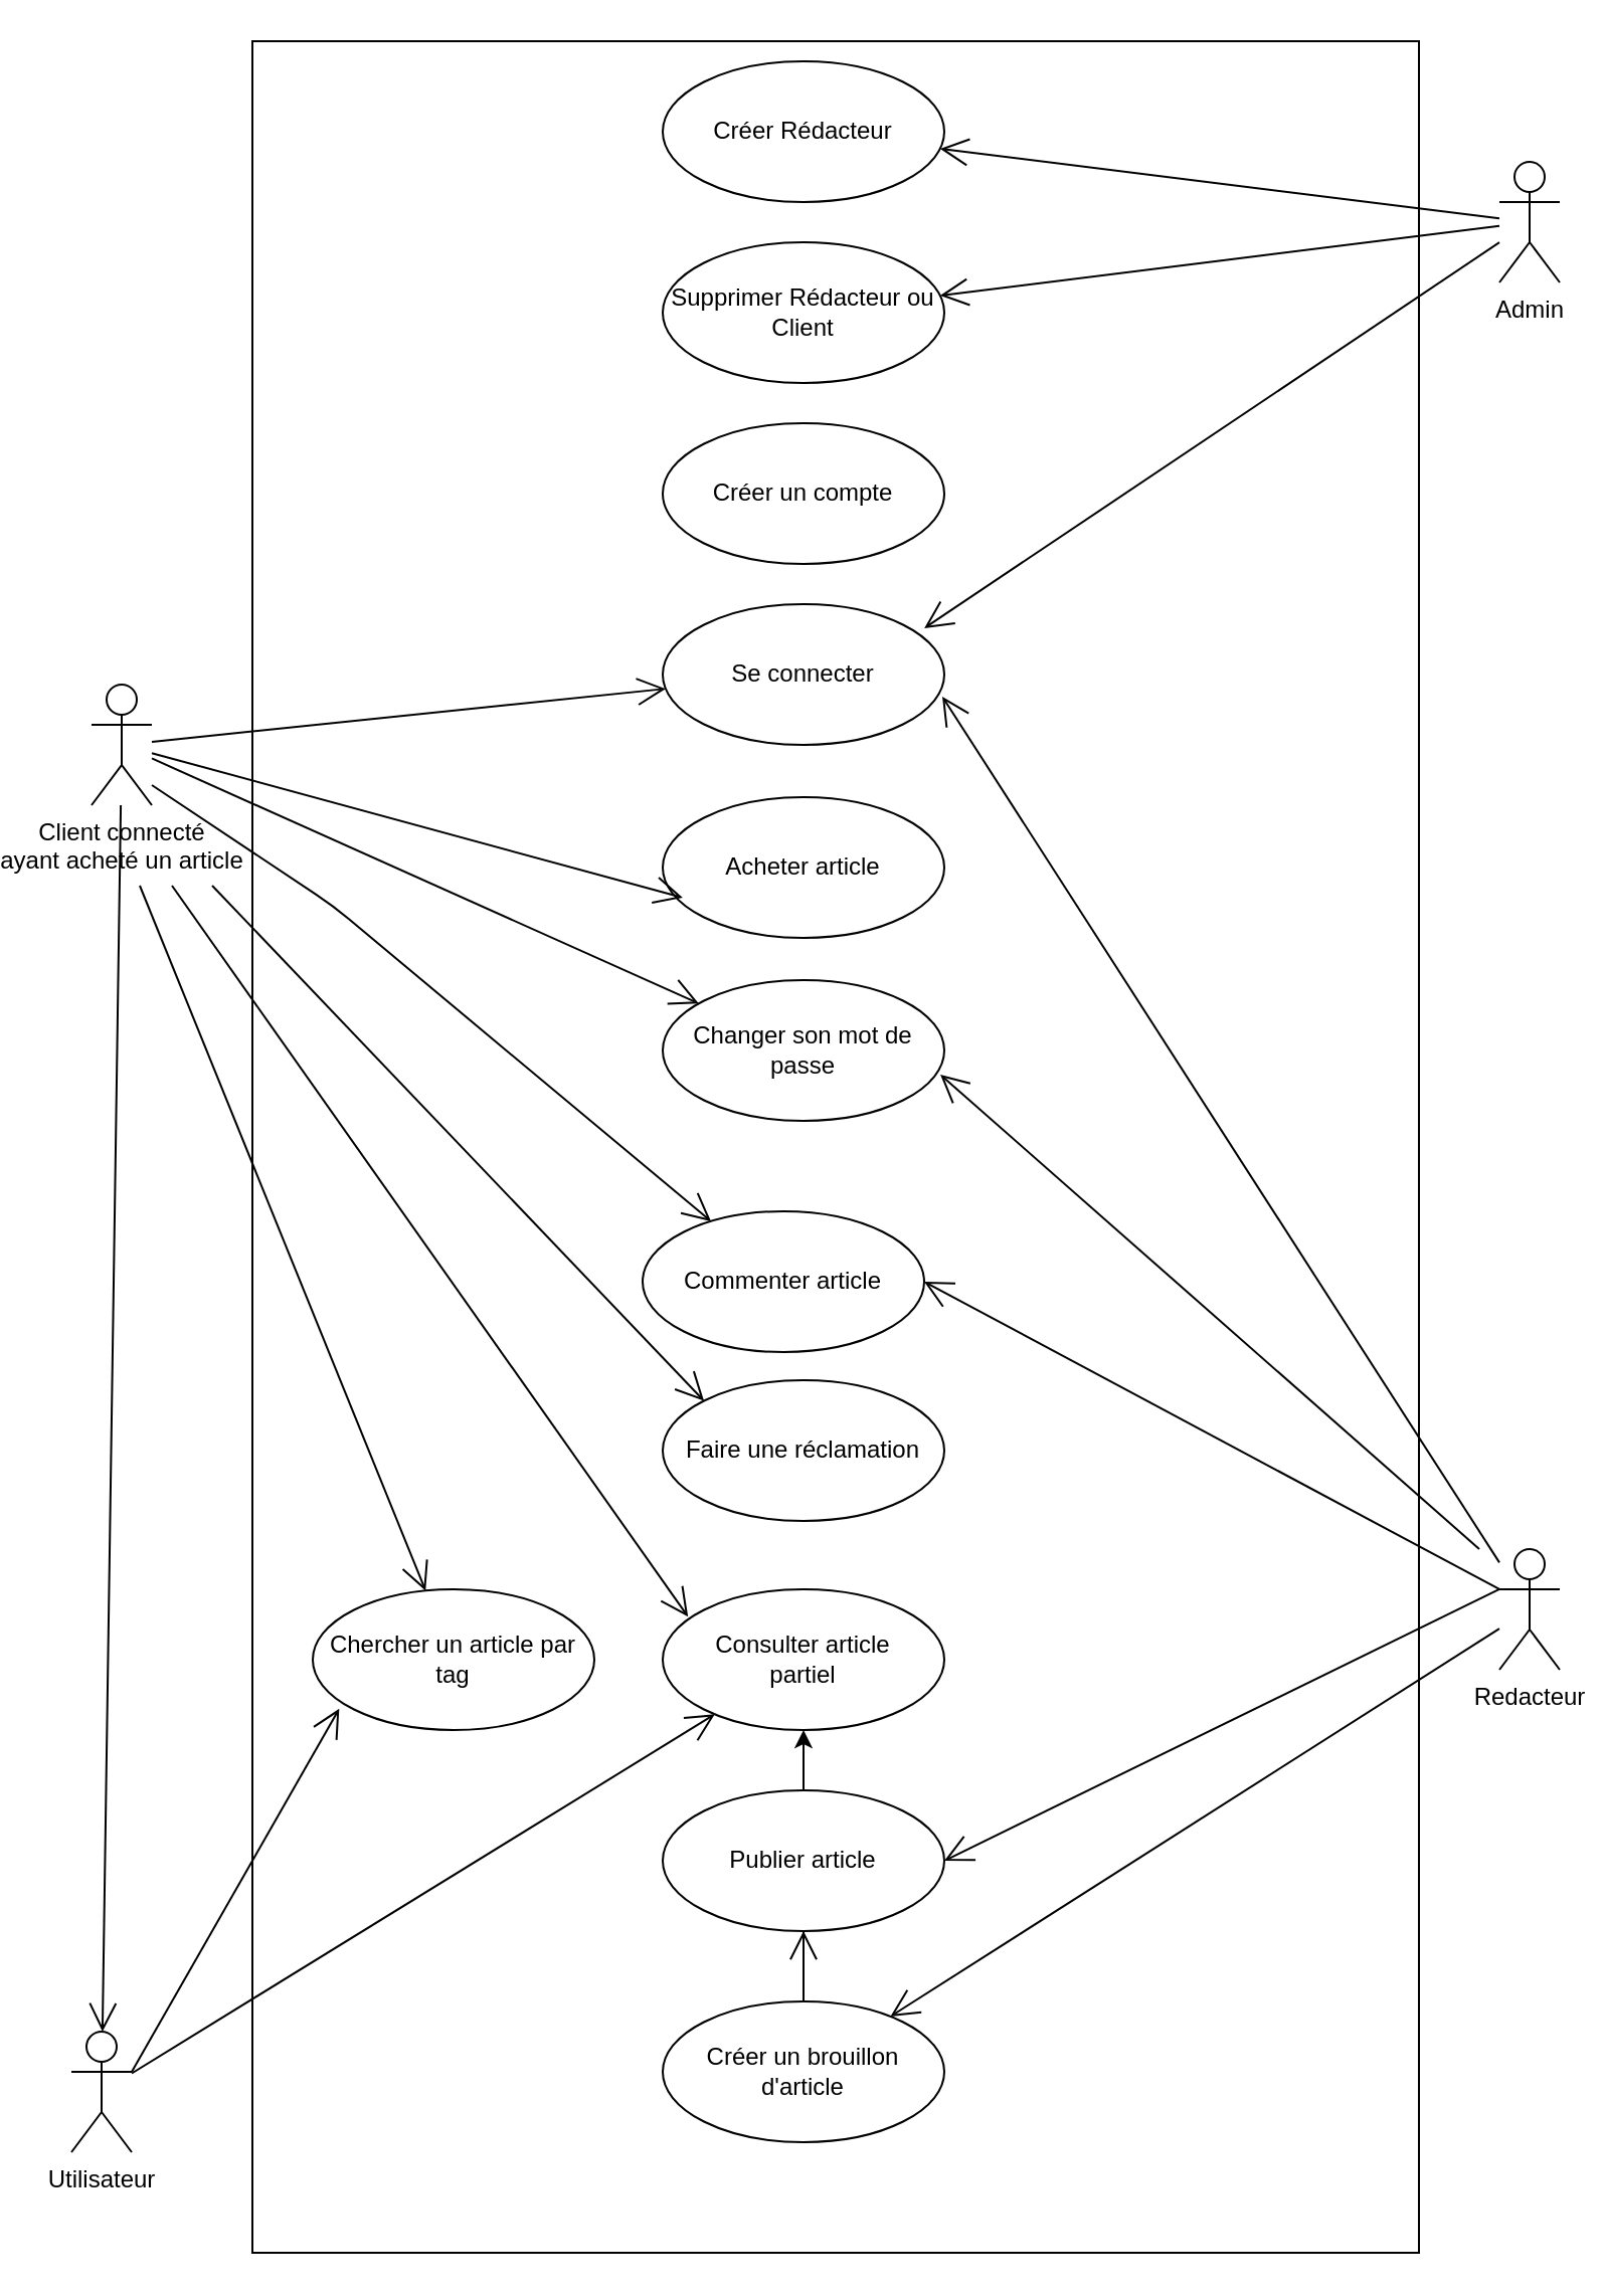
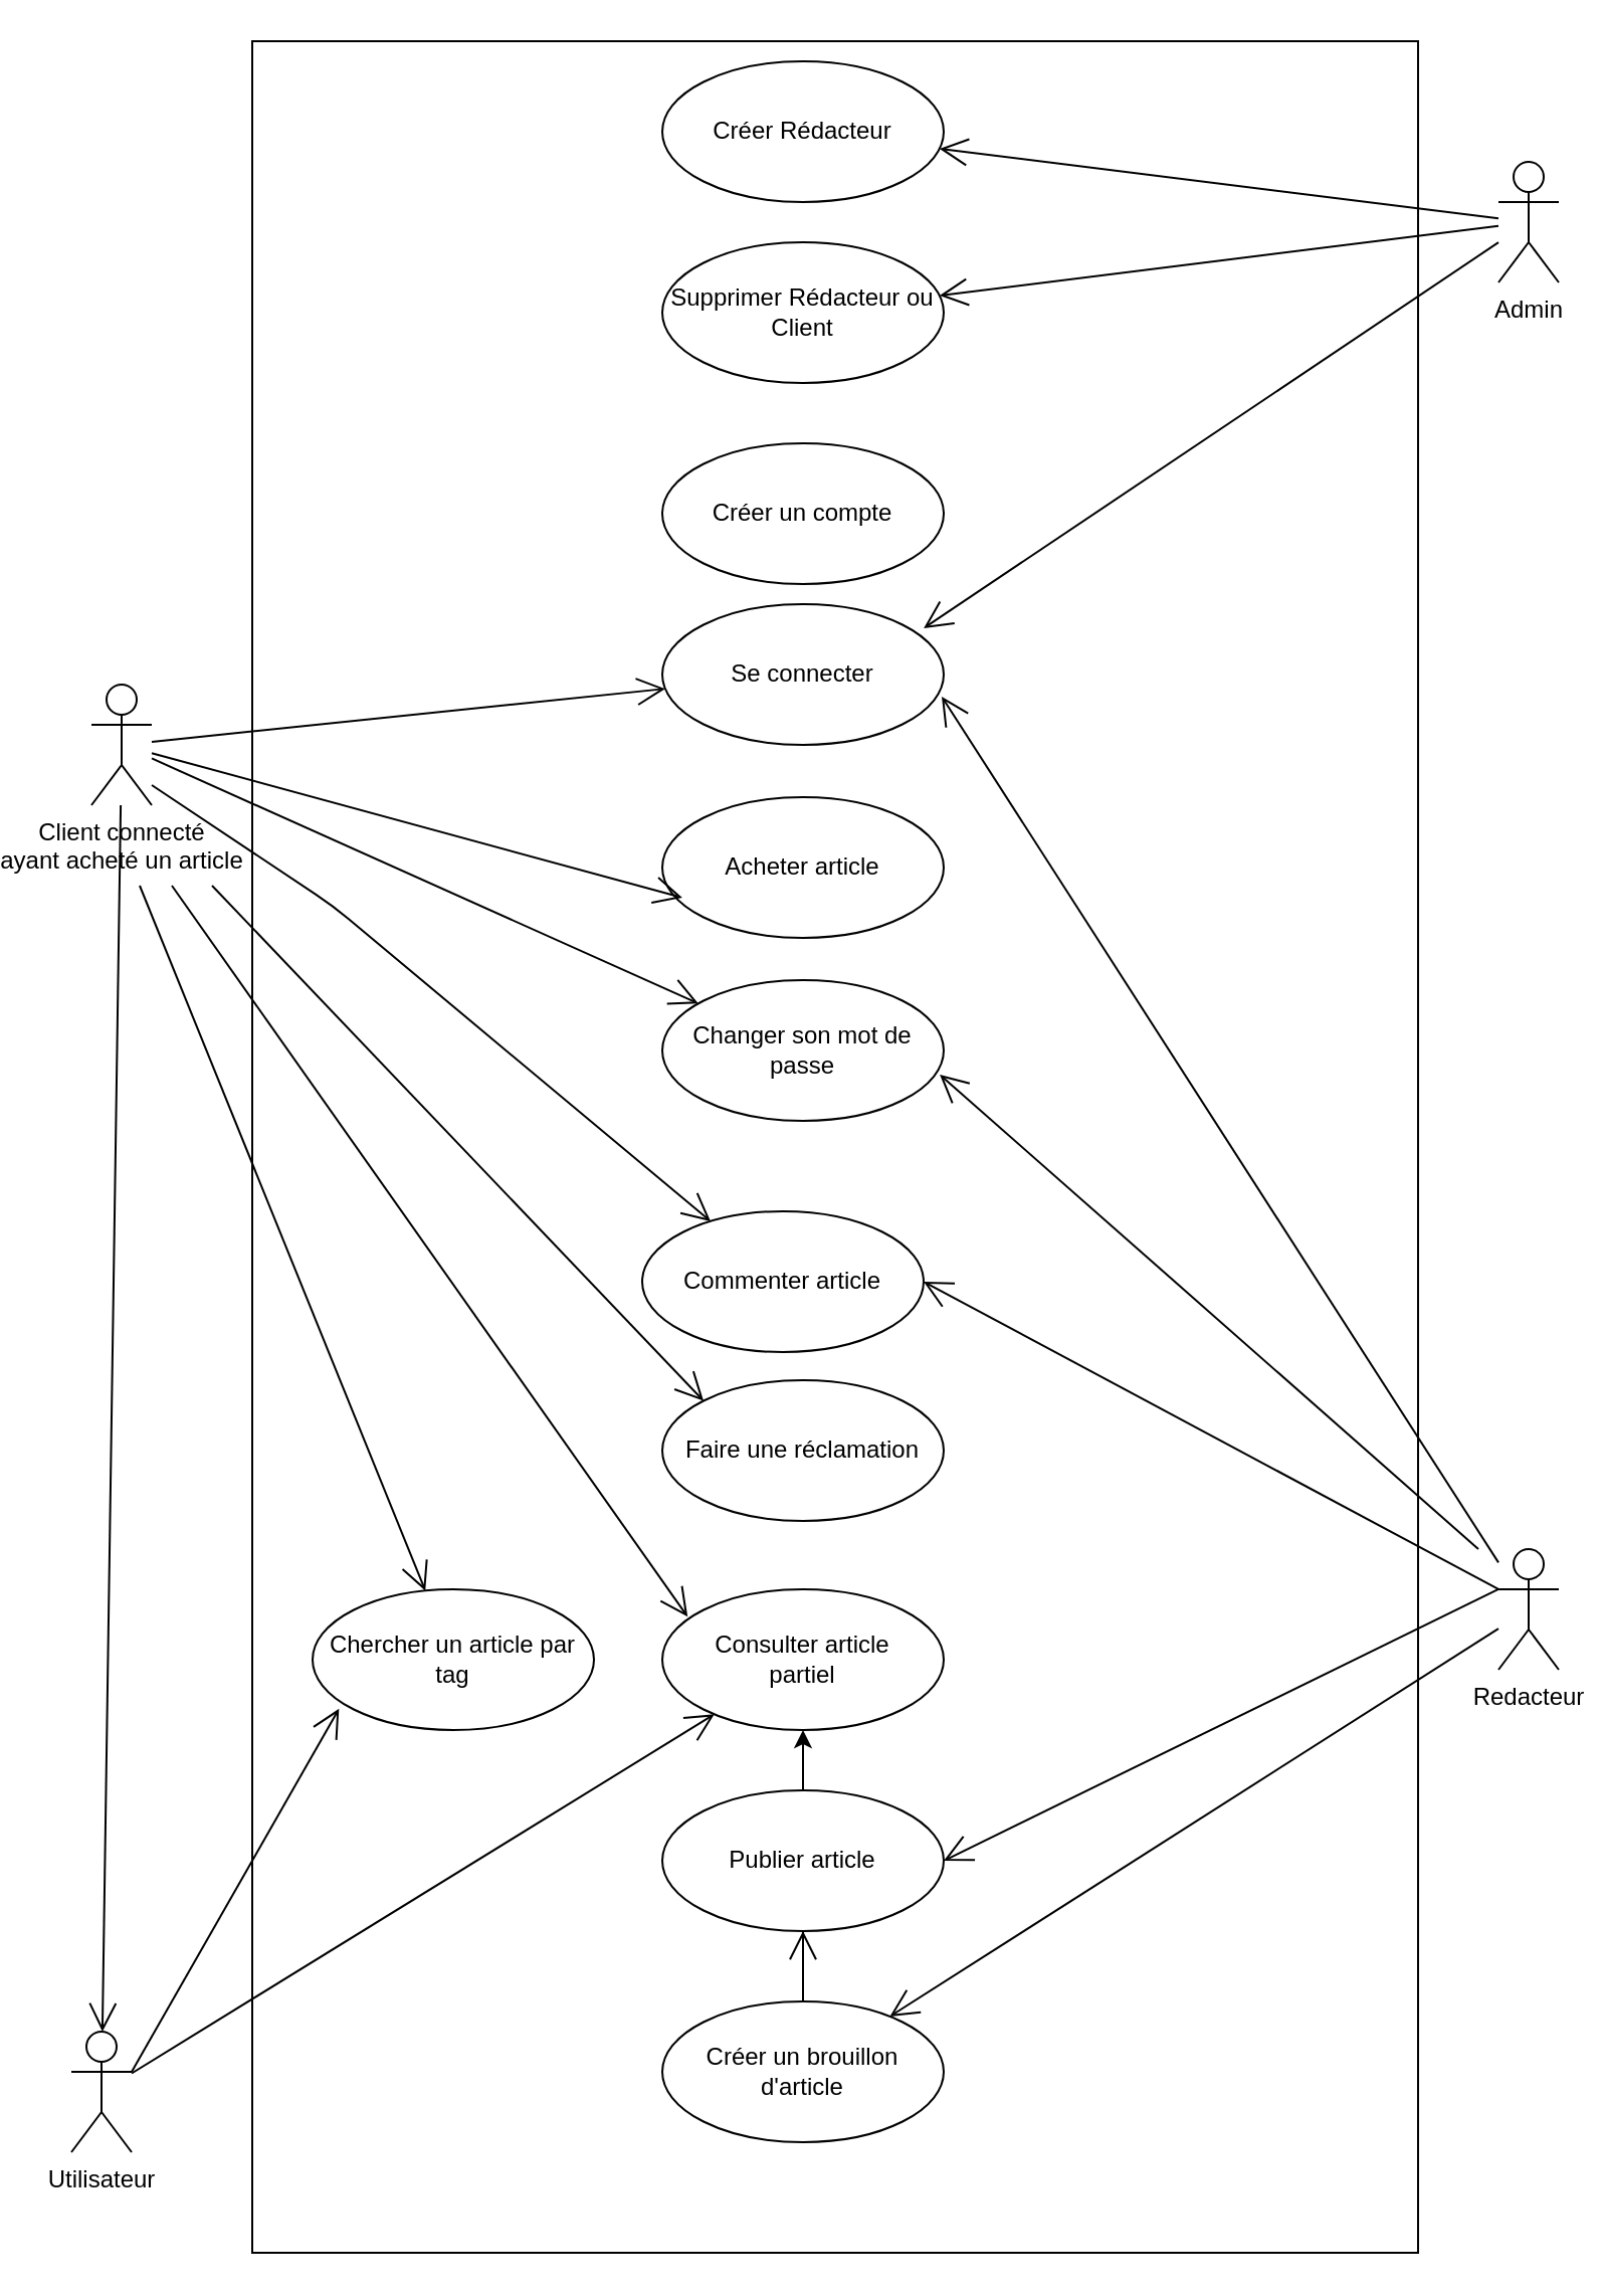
- <mxCell id="34" value="Créer un compte" style="ellipse;whiteSpace=wrap;html=1;" parent="1" vertex="1"><mxGeometry x="314" y="210" width="140" height="70" as="geometry" /></mxCell>
+ <mxCell id="34" value="Créer un compte" style="ellipse;whiteSpace=wrap;html=1;" parent="1" vertex="1"><mxGeometry x="314" y="220" width="140" height="70" as="geometry" /></mxCell>
